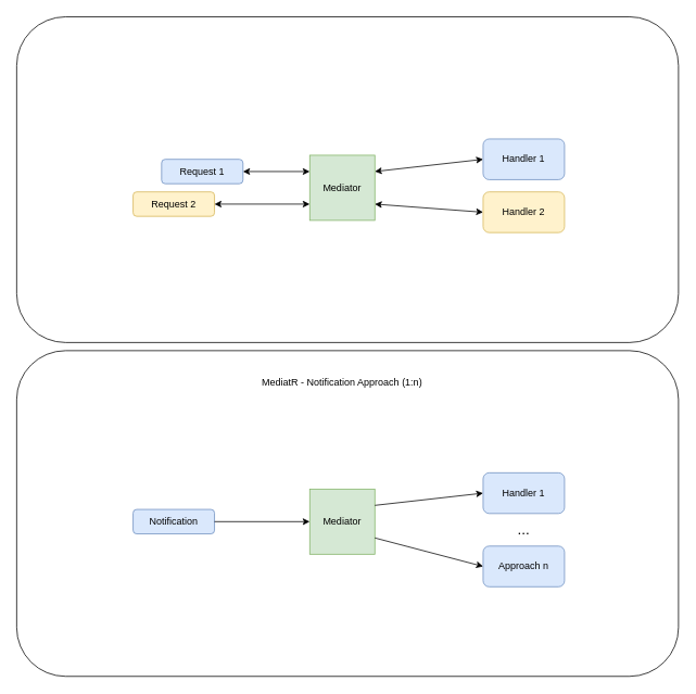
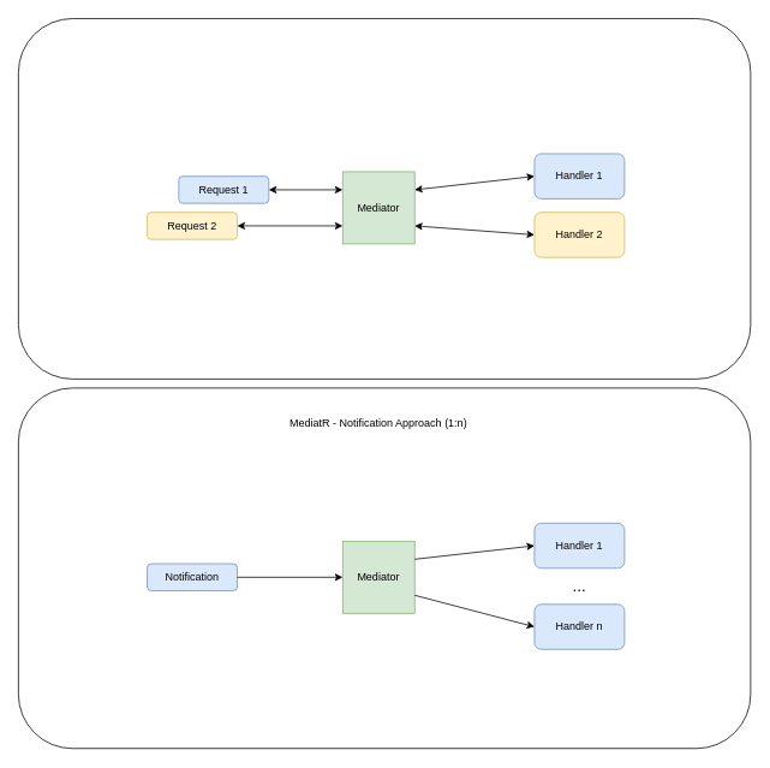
- <mxCell id="18" value="Approach n" style="rounded=1;whiteSpace=wrap;html=1;fillColor=#dae8fc;strokeColor=#6c8ebf;" parent="1" vertex="1"><mxGeometry x="593" y="670" width="100" height="50" as="geometry" /></mxCell>
+ <mxCell id="18" value="Handler n" style="rounded=1;whiteSpace=wrap;html=1;fillColor=#dae8fc;strokeColor=#6c8ebf;" parent="1" vertex="1"><mxGeometry x="593" y="670" width="100" height="50" as="geometry" /></mxCell>
